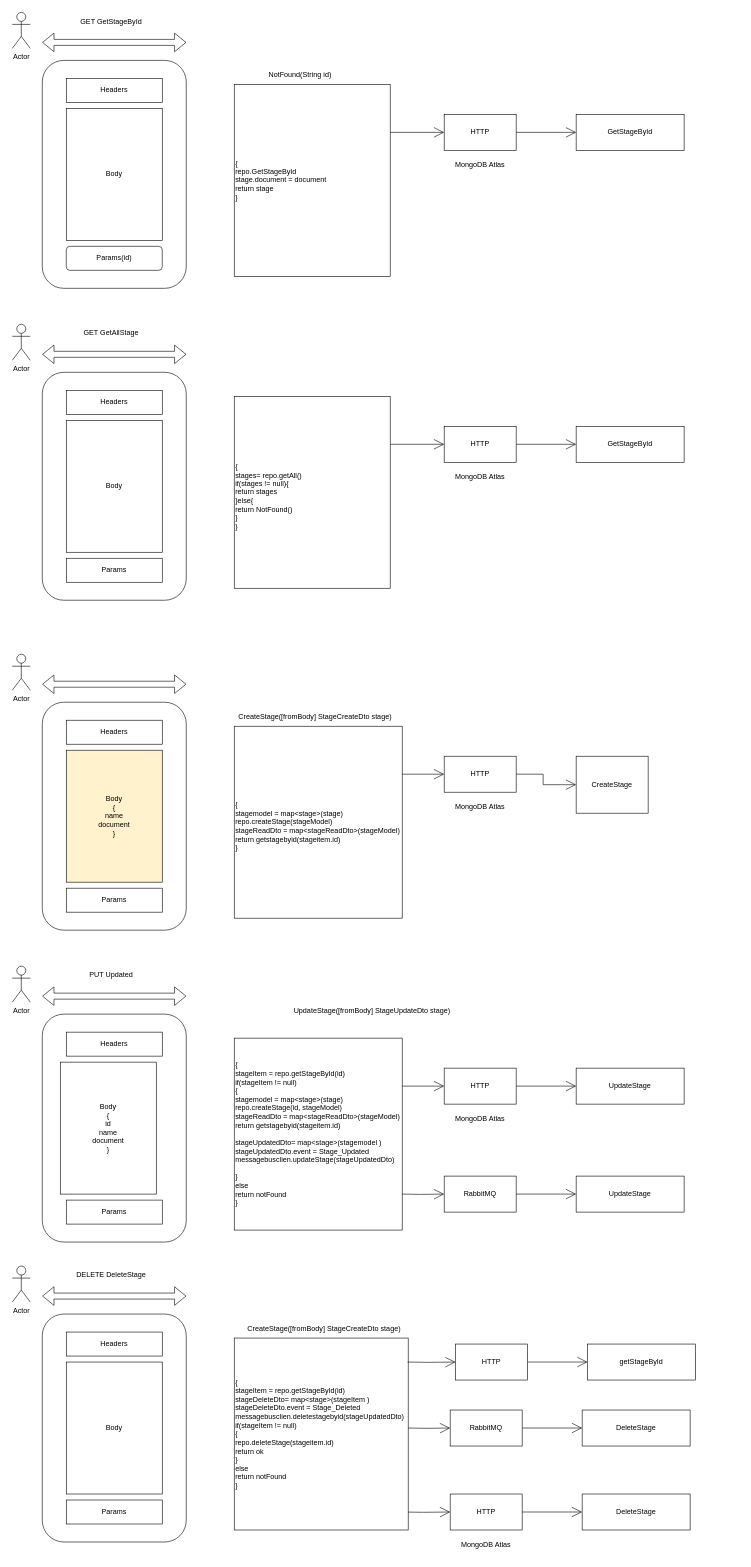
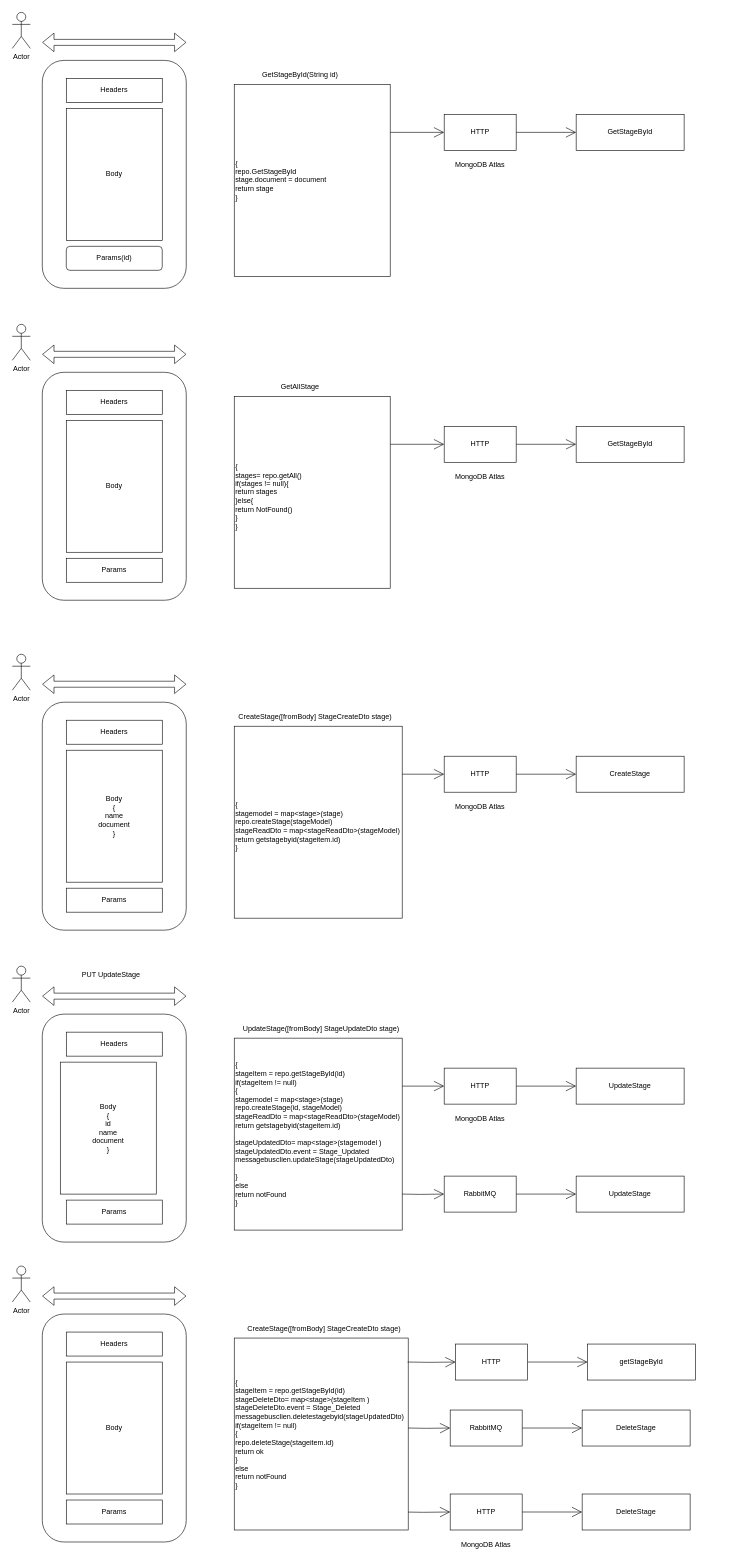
- <mxCell id="9" value="GET GetStageById" style="text;html=1;strokeColor=none;fillColor=none;align=center;verticalAlign=middle;whiteSpace=wrap;rounded=0;" parent="1" vertex="1"><mxGeometry x="75" y="20" width="220" height="30" as="geometry" /></mxCell>
- <mxCell id="10" value="&lt;span style=&quot;text-align: left&quot;&gt;NotFound(String id)&lt;/span&gt;" style="text;html=1;strokeColor=none;fillColor=none;align=center;verticalAlign=middle;whiteSpace=wrap;rounded=0;" parent="1" vertex="1"><mxGeometry x="390" y="110" width="220" height="30" as="geometry" /></mxCell>
+ <mxCell id="10" value="&lt;span style=&quot;text-align: left&quot;&gt;GetStageById(String id)&lt;/span&gt;" style="text;html=1;strokeColor=none;fillColor=none;align=center;verticalAlign=middle;whiteSpace=wrap;rounded=0;" parent="1" vertex="1"><mxGeometry x="390" y="110" width="220" height="30" as="geometry" /></mxCell>
- <mxCell id="23" value="GET GetAllStage" style="text;html=1;strokeColor=none;fillColor=none;align=center;verticalAlign=middle;whiteSpace=wrap;rounded=0;" parent="1" vertex="1"><mxGeometry x="75" y="540" width="220" height="30" as="geometry" /></mxCell>
+ <mxCell id="24" value="GetAllStage" style="text;html=1;strokeColor=none;fillColor=none;align=center;verticalAlign=middle;whiteSpace=wrap;rounded=0;" parent="1" vertex="1"><mxGeometry x="390" y="630" width="220" height="30" as="geometry" /></mxCell>
- <mxCell id="41" value="CreateStage" style="rounded=0;whiteSpace=wrap;html=1;" parent="1" vertex="1"><mxGeometry x="960" y="1260" width="120" height="95" as="geometry" /></mxCell>
+ <mxCell id="41" value="CreateStage" style="rounded=0;whiteSpace=wrap;html=1;" parent="1" vertex="1"><mxGeometry x="960" y="1260" width="180" height="60" as="geometry" /></mxCell>
- <mxCell id="33" value="Body&lt;br&gt;{&lt;br&gt;name&lt;br&gt;document&lt;br&gt;}" style="rounded=0;whiteSpace=wrap;html=1;fillColor=#fff2cc;" parent="1" vertex="1"><mxGeometry x="110" y="1250" width="160" height="220" as="geometry" /></mxCell>
+ <mxCell id="33" value="Body&lt;br&gt;{&lt;br&gt;name&lt;br&gt;document&lt;br&gt;}" style="rounded=0;whiteSpace=wrap;html=1;" parent="1" vertex="1"><mxGeometry x="110" y="1250" width="160" height="220" as="geometry" /></mxCell>
- <mxCell id="52" value="PUT Updated" style="text;html=1;strokeColor=none;fillColor=none;align=center;verticalAlign=middle;whiteSpace=wrap;rounded=0;" parent="1" vertex="1"><mxGeometry x="75" y="1610" width="220" height="30" as="geometry" /></mxCell>
+ <mxCell id="52" value="PUT UpdateStage" style="text;html=1;strokeColor=none;fillColor=none;align=center;verticalAlign=middle;whiteSpace=wrap;rounded=0;" parent="1" vertex="1"><mxGeometry x="75" y="1610" width="220" height="30" as="geometry" /></mxCell>
- <mxCell id="53" value="UpdateStage&lt;span style=&quot;text-align: left&quot;&gt;([fromBody] StageUpdateDto stage)&lt;/span&gt;" style="text;html=1;strokeColor=none;fillColor=none;align=center;verticalAlign=middle;whiteSpace=wrap;rounded=0;" parent="1" vertex="1"><mxGeometry x="475" y="1670" width="290" height="30" as="geometry" /></mxCell>
+ <mxCell id="53" value="UpdateStage&lt;span style=&quot;text-align: left&quot;&gt;([fromBody] StageUpdateDto stage)&lt;/span&gt;" style="text;html=1;strokeColor=none;fillColor=none;align=center;verticalAlign=middle;whiteSpace=wrap;rounded=0;" parent="1" vertex="1"><mxGeometry x="390" y="1700" width="290" height="30" as="geometry" /></mxCell>
- <mxCell id="70" value="DELETE DeleteStage" style="text;html=1;strokeColor=none;fillColor=none;align=center;verticalAlign=middle;whiteSpace=wrap;rounded=0;" parent="1" vertex="1"><mxGeometry x="75" y="2110" width="220" height="30" as="geometry" /></mxCell>
